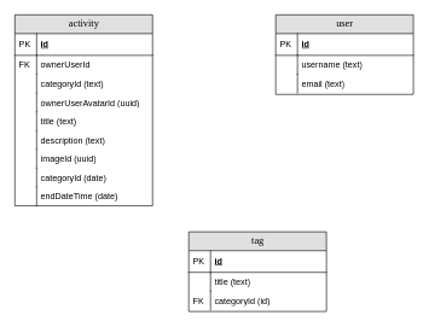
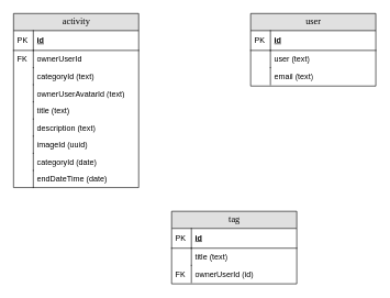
- <mxCell id="24" value="username (text)" style="shape=partialRectangle;top=0;left=0;right=0;bottom=0;html=1;align=left;verticalAlign=top;fillColor=none;spacingLeft=34;spacingRight=4;whiteSpace=wrap;overflow=hidden;rotatable=0;points=[[0,0.5],[1,0.5]];portConstraint=eastwest;dropTarget=0;" vertex="1" parent="21"><mxGeometry y="56" width="190" height="26" as="geometry" /></mxCell>
+ <mxCell id="24" value="user (text)" style="shape=partialRectangle;top=0;left=0;right=0;bottom=0;html=1;align=left;verticalAlign=top;fillColor=none;spacingLeft=34;spacingRight=4;whiteSpace=wrap;overflow=hidden;rotatable=0;points=[[0,0.5],[1,0.5]];portConstraint=eastwest;dropTarget=0;" vertex="1" parent="21"><mxGeometry y="56" width="190" height="26" as="geometry" /></mxCell>
- <mxCell id="9" value="ownerUserAvatarId (uuid)" style="shape=partialRectangle;top=0;left=0;right=0;bottom=0;html=1;align=left;verticalAlign=top;fillColor=none;spacingLeft=34;spacingRight=4;whiteSpace=wrap;overflow=hidden;rotatable=0;points=[[0,0.5],[1,0.5]];portConstraint=eastwest;dropTarget=0;" parent="2" vertex="1"><mxGeometry y="108" width="190" height="26" as="geometry" /></mxCell>
+ <mxCell id="9" value="ownerUserAvatarId (text)" style="shape=partialRectangle;top=0;left=0;right=0;bottom=0;html=1;align=left;verticalAlign=top;fillColor=none;spacingLeft=34;spacingRight=4;whiteSpace=wrap;overflow=hidden;rotatable=0;points=[[0,0.5],[1,0.5]];portConstraint=eastwest;dropTarget=0;" parent="2" vertex="1"><mxGeometry y="108" width="190" height="26" as="geometry" /></mxCell>
- <mxCell id="33" value="categoryId (id)" style="shape=partialRectangle;top=0;left=0;right=0;bottom=0;html=1;align=left;verticalAlign=top;fillColor=none;spacingLeft=34;spacingRight=4;whiteSpace=wrap;overflow=hidden;rotatable=0;points=[[0,0.5],[1,0.5]];portConstraint=eastwest;dropTarget=0;" vertex="1" parent="28"><mxGeometry y="82" width="190" height="26" as="geometry" /></mxCell>
+ <mxCell id="33" value="ownerUserId (id)" style="shape=partialRectangle;top=0;left=0;right=0;bottom=0;html=1;align=left;verticalAlign=top;fillColor=none;spacingLeft=34;spacingRight=4;whiteSpace=wrap;overflow=hidden;rotatable=0;points=[[0,0.5],[1,0.5]];portConstraint=eastwest;dropTarget=0;" vertex="1" parent="28"><mxGeometry y="82" width="190" height="26" as="geometry" /></mxCell>
